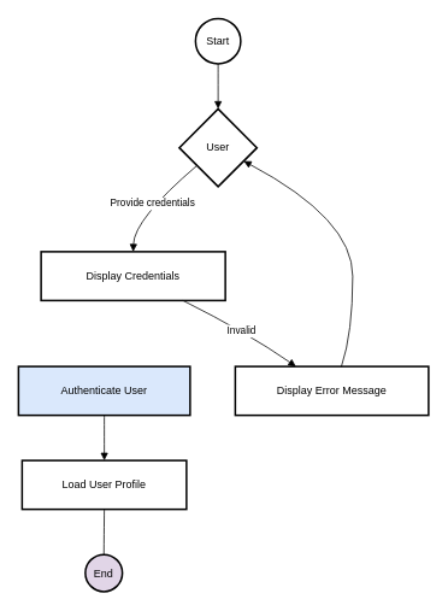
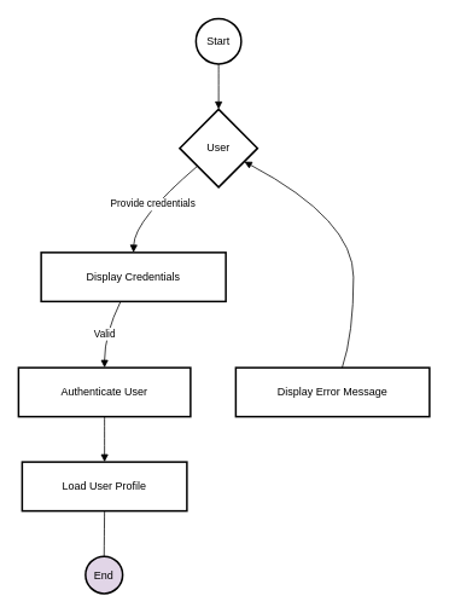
+ <mxCell id="11" value="Valid" style="curved=1;startArrow=none;endArrow=block;exitX=0.43;exitY=1;entryX=0.5;entryY=-0.01;" edge="1" parent="1" source="4" target="5"><mxGeometry relative="1" as="geometry"><Array as="points"><mxPoint x="115" y="368" /></Array></mxGeometry></mxCell>
- <mxCell id="14" value="Invalid" style="curved=1;startArrow=none;endArrow=block;exitX=0.77;exitY=1;entryX=0.31;entryY=-0.01;" edge="1" parent="1" source="4" target="8"><mxGeometry relative="1" as="geometry"><Array as="points"><mxPoint x="274" y="368" /></Array></mxGeometry></mxCell>
- <mxCell id="5" value="Authenticate User" style="whiteSpace=wrap;strokeWidth=2;fillColor=#dae8fc;" vertex="1" parent="1"><mxGeometry x="20" y="405" width="190" height="54" as="geometry" /></mxCell>
+ <mxCell id="5" value="Authenticate User" style="whiteSpace=wrap;strokeWidth=2;" vertex="1" parent="1"><mxGeometry x="20" y="405" width="190" height="54" as="geometry" /></mxCell>
